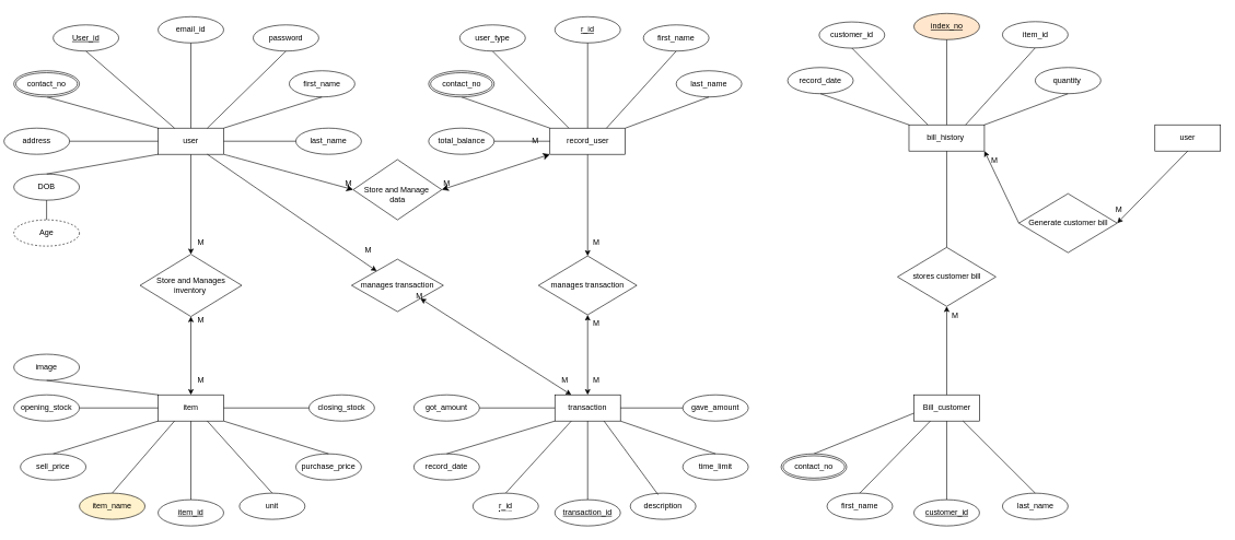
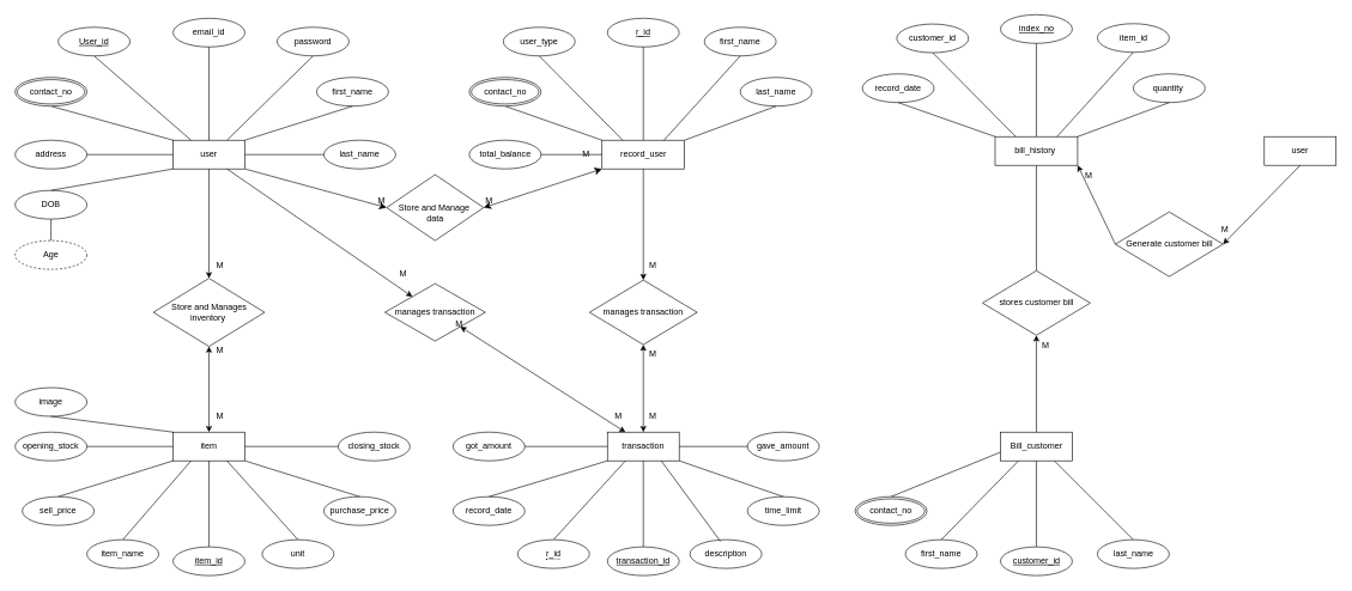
- <mxCell id="96" value="index_no" style="ellipse;whiteSpace=wrap;html=1;align=center;fontStyle=4;fillColor=#ffe6cc;" vertex="1" parent="1"><mxGeometry x="1392.5" y="20" width="100" height="40" as="geometry" /></mxCell>
+ <mxCell id="96" value="index_no" style="ellipse;whiteSpace=wrap;html=1;align=center;fontStyle=4;" vertex="1" parent="1"><mxGeometry x="1392.5" y="20" width="100" height="40" as="geometry" /></mxCell>
- <mxCell id="7" value="address" style="ellipse;whiteSpace=wrap;html=1;align=center;" parent="1" vertex="1"><mxGeometry x="5" y="195" width="100" height="40" as="geometry" /></mxCell>
+ <mxCell id="7" value="address" style="ellipse;whiteSpace=wrap;html=1;align=center;" parent="1" vertex="1"><mxGeometry x="20" y="195" width="100" height="40" as="geometry" /></mxCell>
- <mxCell id="14" value="item_name" style="ellipse;whiteSpace=wrap;html=1;align=center;fillColor=#fff2cc;" parent="1" vertex="1"><mxGeometry x="120" y="752" width="100" height="40" as="geometry" /></mxCell>
+ <mxCell id="14" value="item_name" style="ellipse;whiteSpace=wrap;html=1;align=center;" parent="1" vertex="1"><mxGeometry x="120" y="752" width="100" height="40" as="geometry" /></mxCell>
